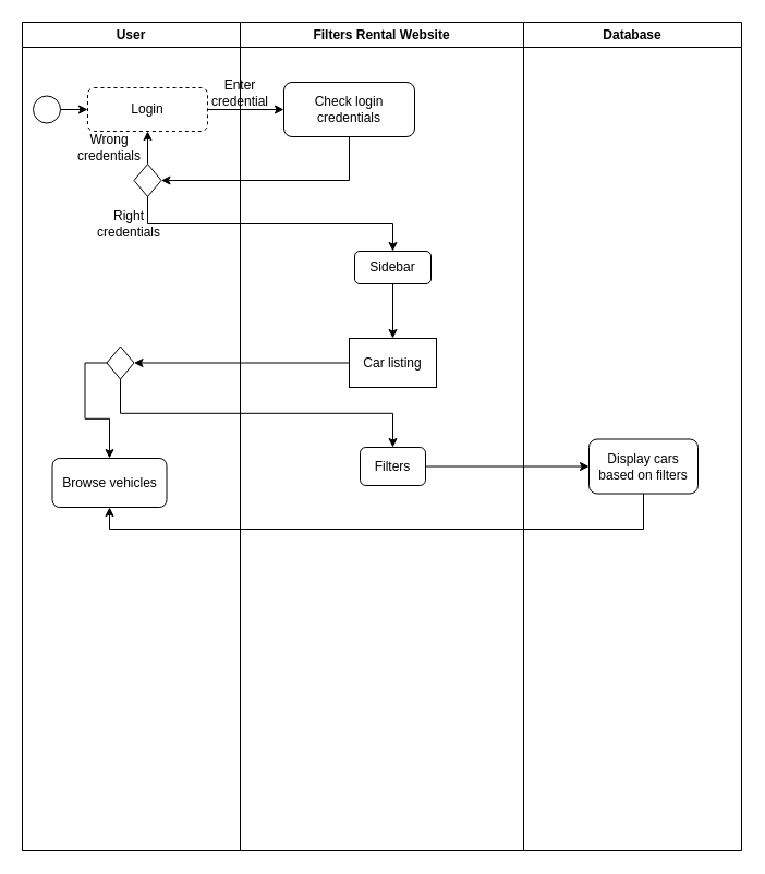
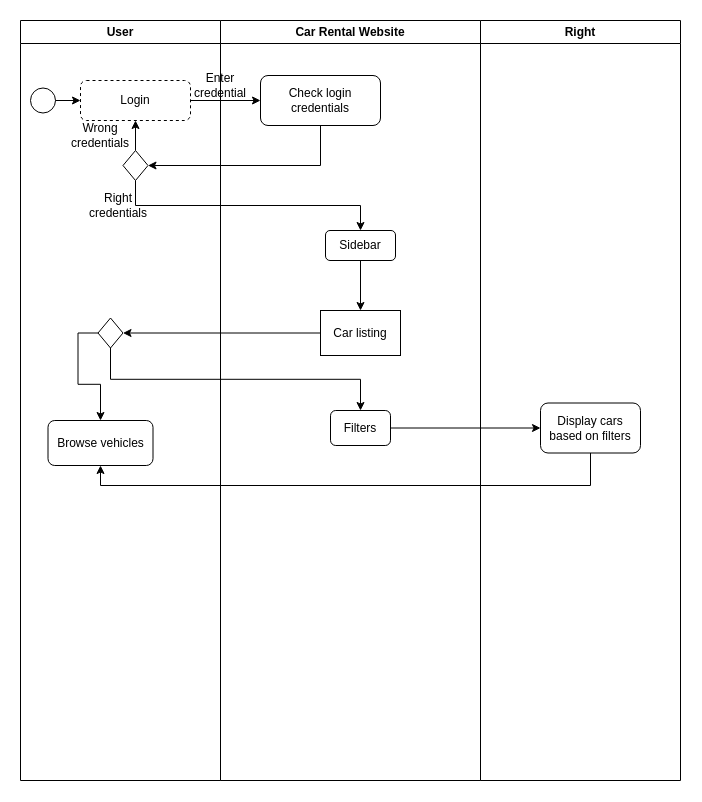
- <mxCell id="13" value="Filters Rental Website" style="swimlane;whiteSpace=wrap;html=1;" parent="1" vertex="1"><mxGeometry x="220" y="20" width="260" height="760" as="geometry" /></mxCell>
+ <mxCell id="13" value="Car Rental Website" style="swimlane;whiteSpace=wrap;html=1;" parent="1" vertex="1"><mxGeometry x="220" y="20" width="260" height="760" as="geometry" /></mxCell>
- <mxCell id="20" value="Database" style="swimlane;whiteSpace=wrap;html=1;" parent="1" vertex="1"><mxGeometry x="480" y="20" width="200" height="760" as="geometry" /></mxCell>
+ <mxCell id="20" value="Right" style="swimlane;whiteSpace=wrap;html=1;" parent="1" vertex="1"><mxGeometry x="480" y="20" width="200" height="760" as="geometry" /></mxCell>
